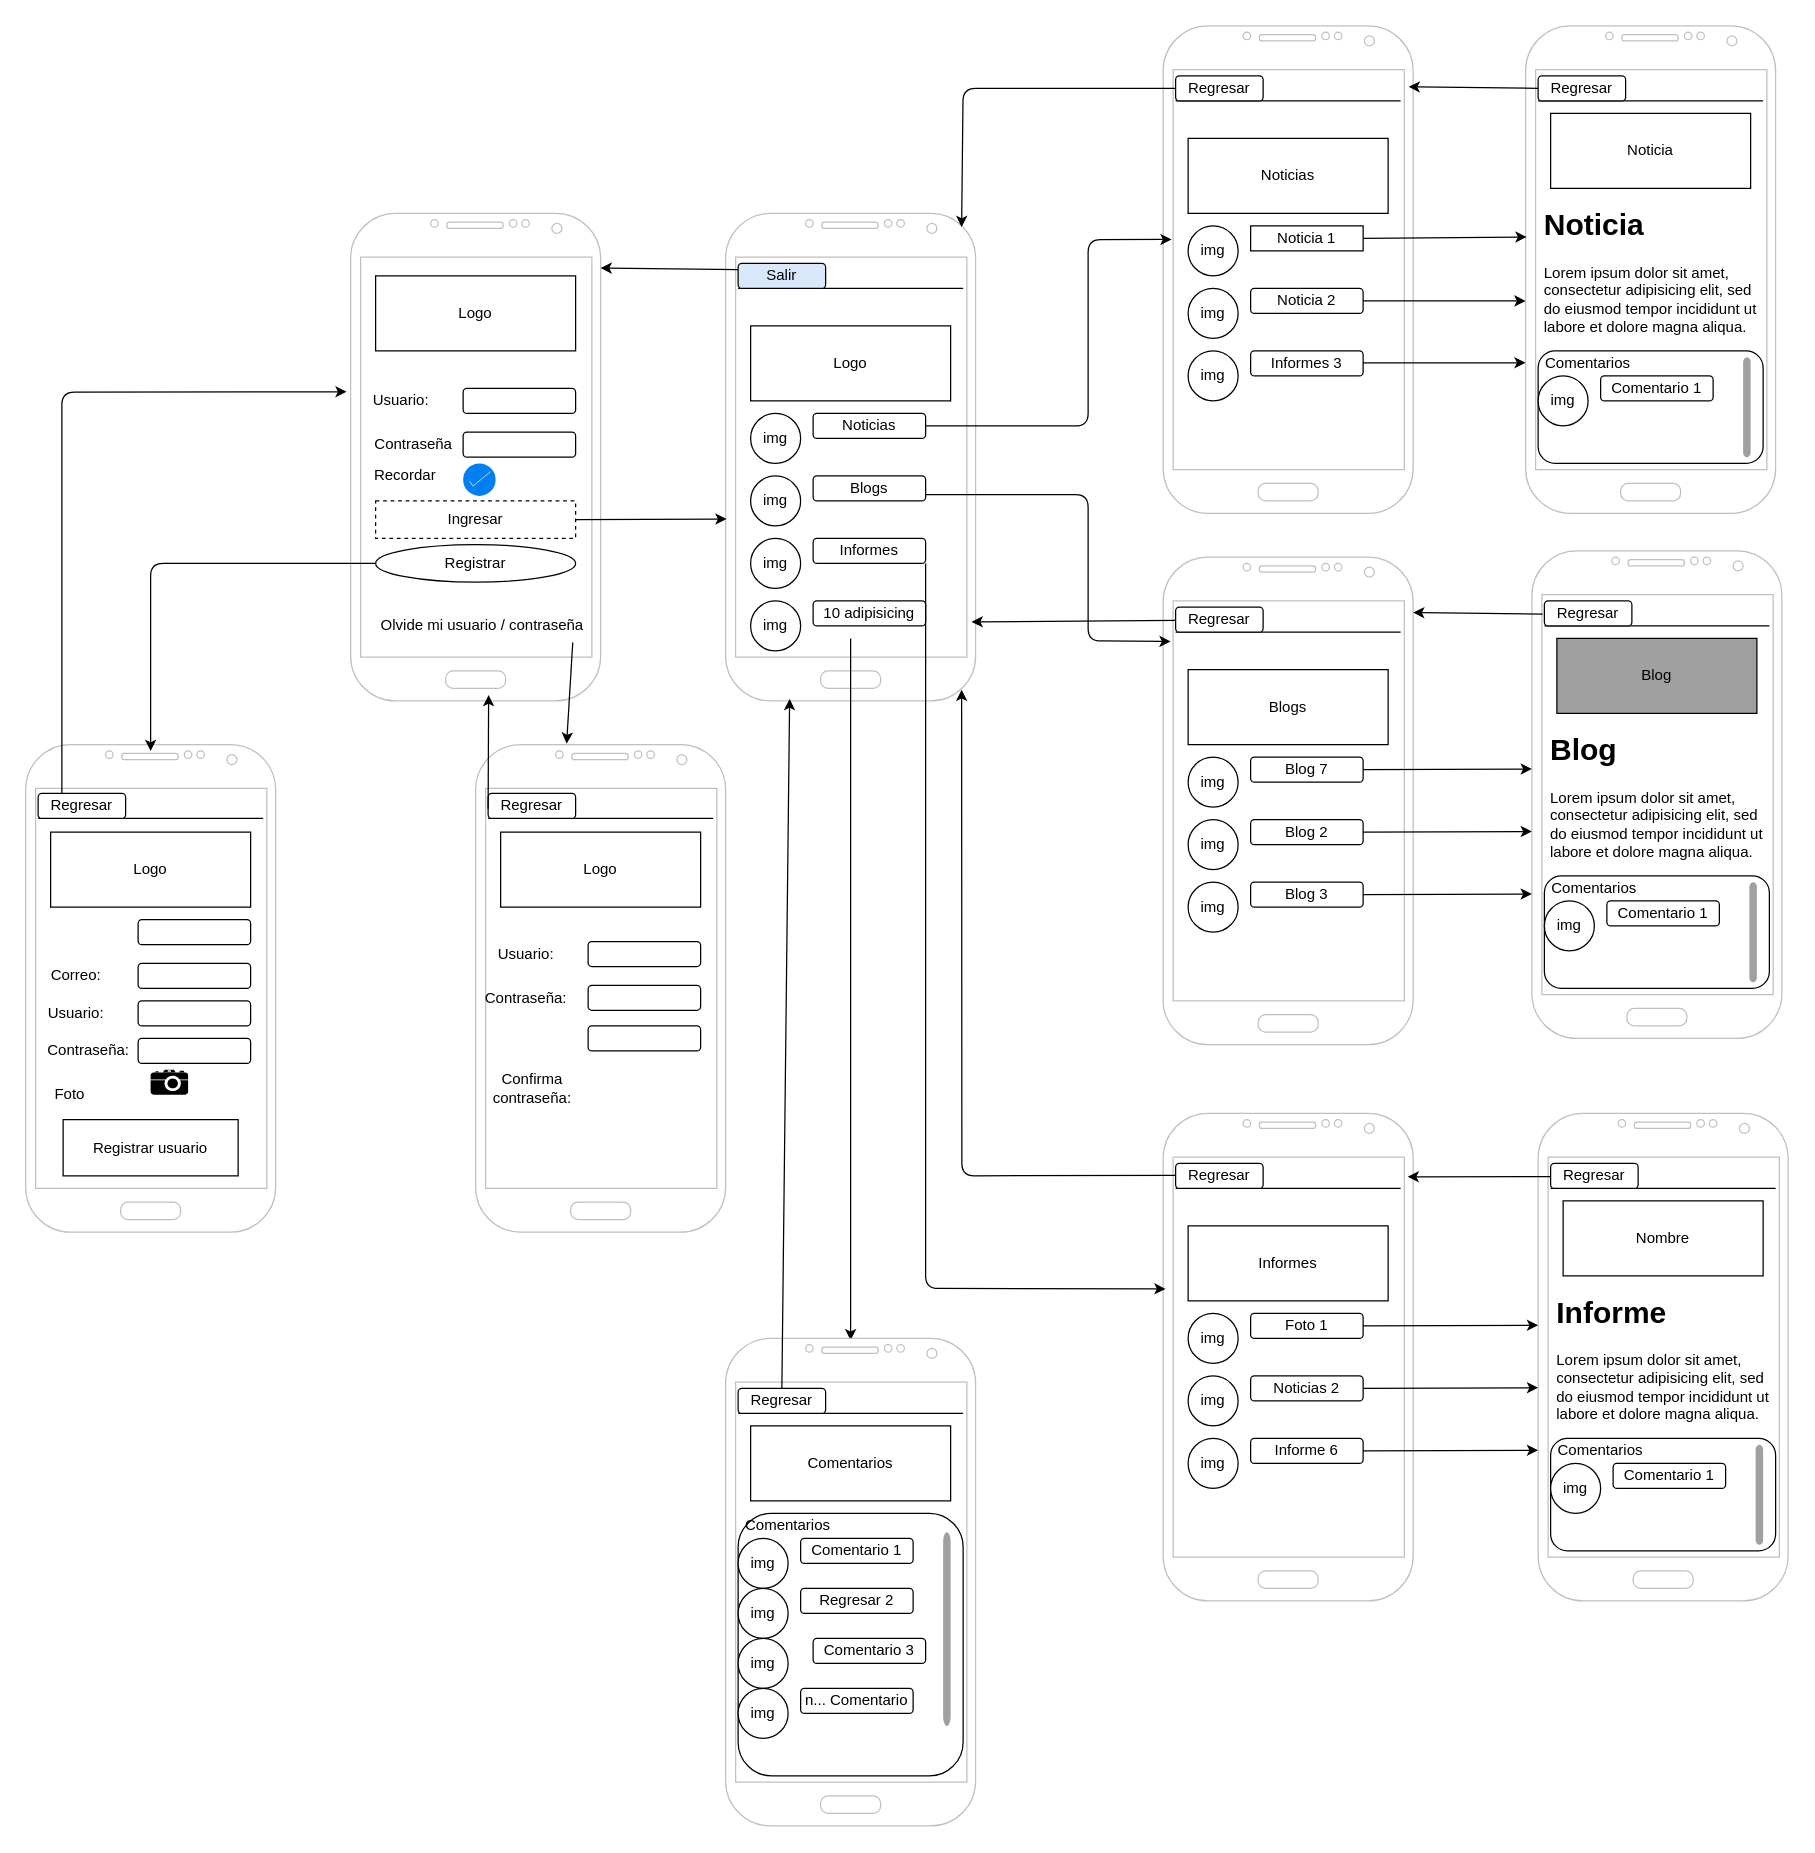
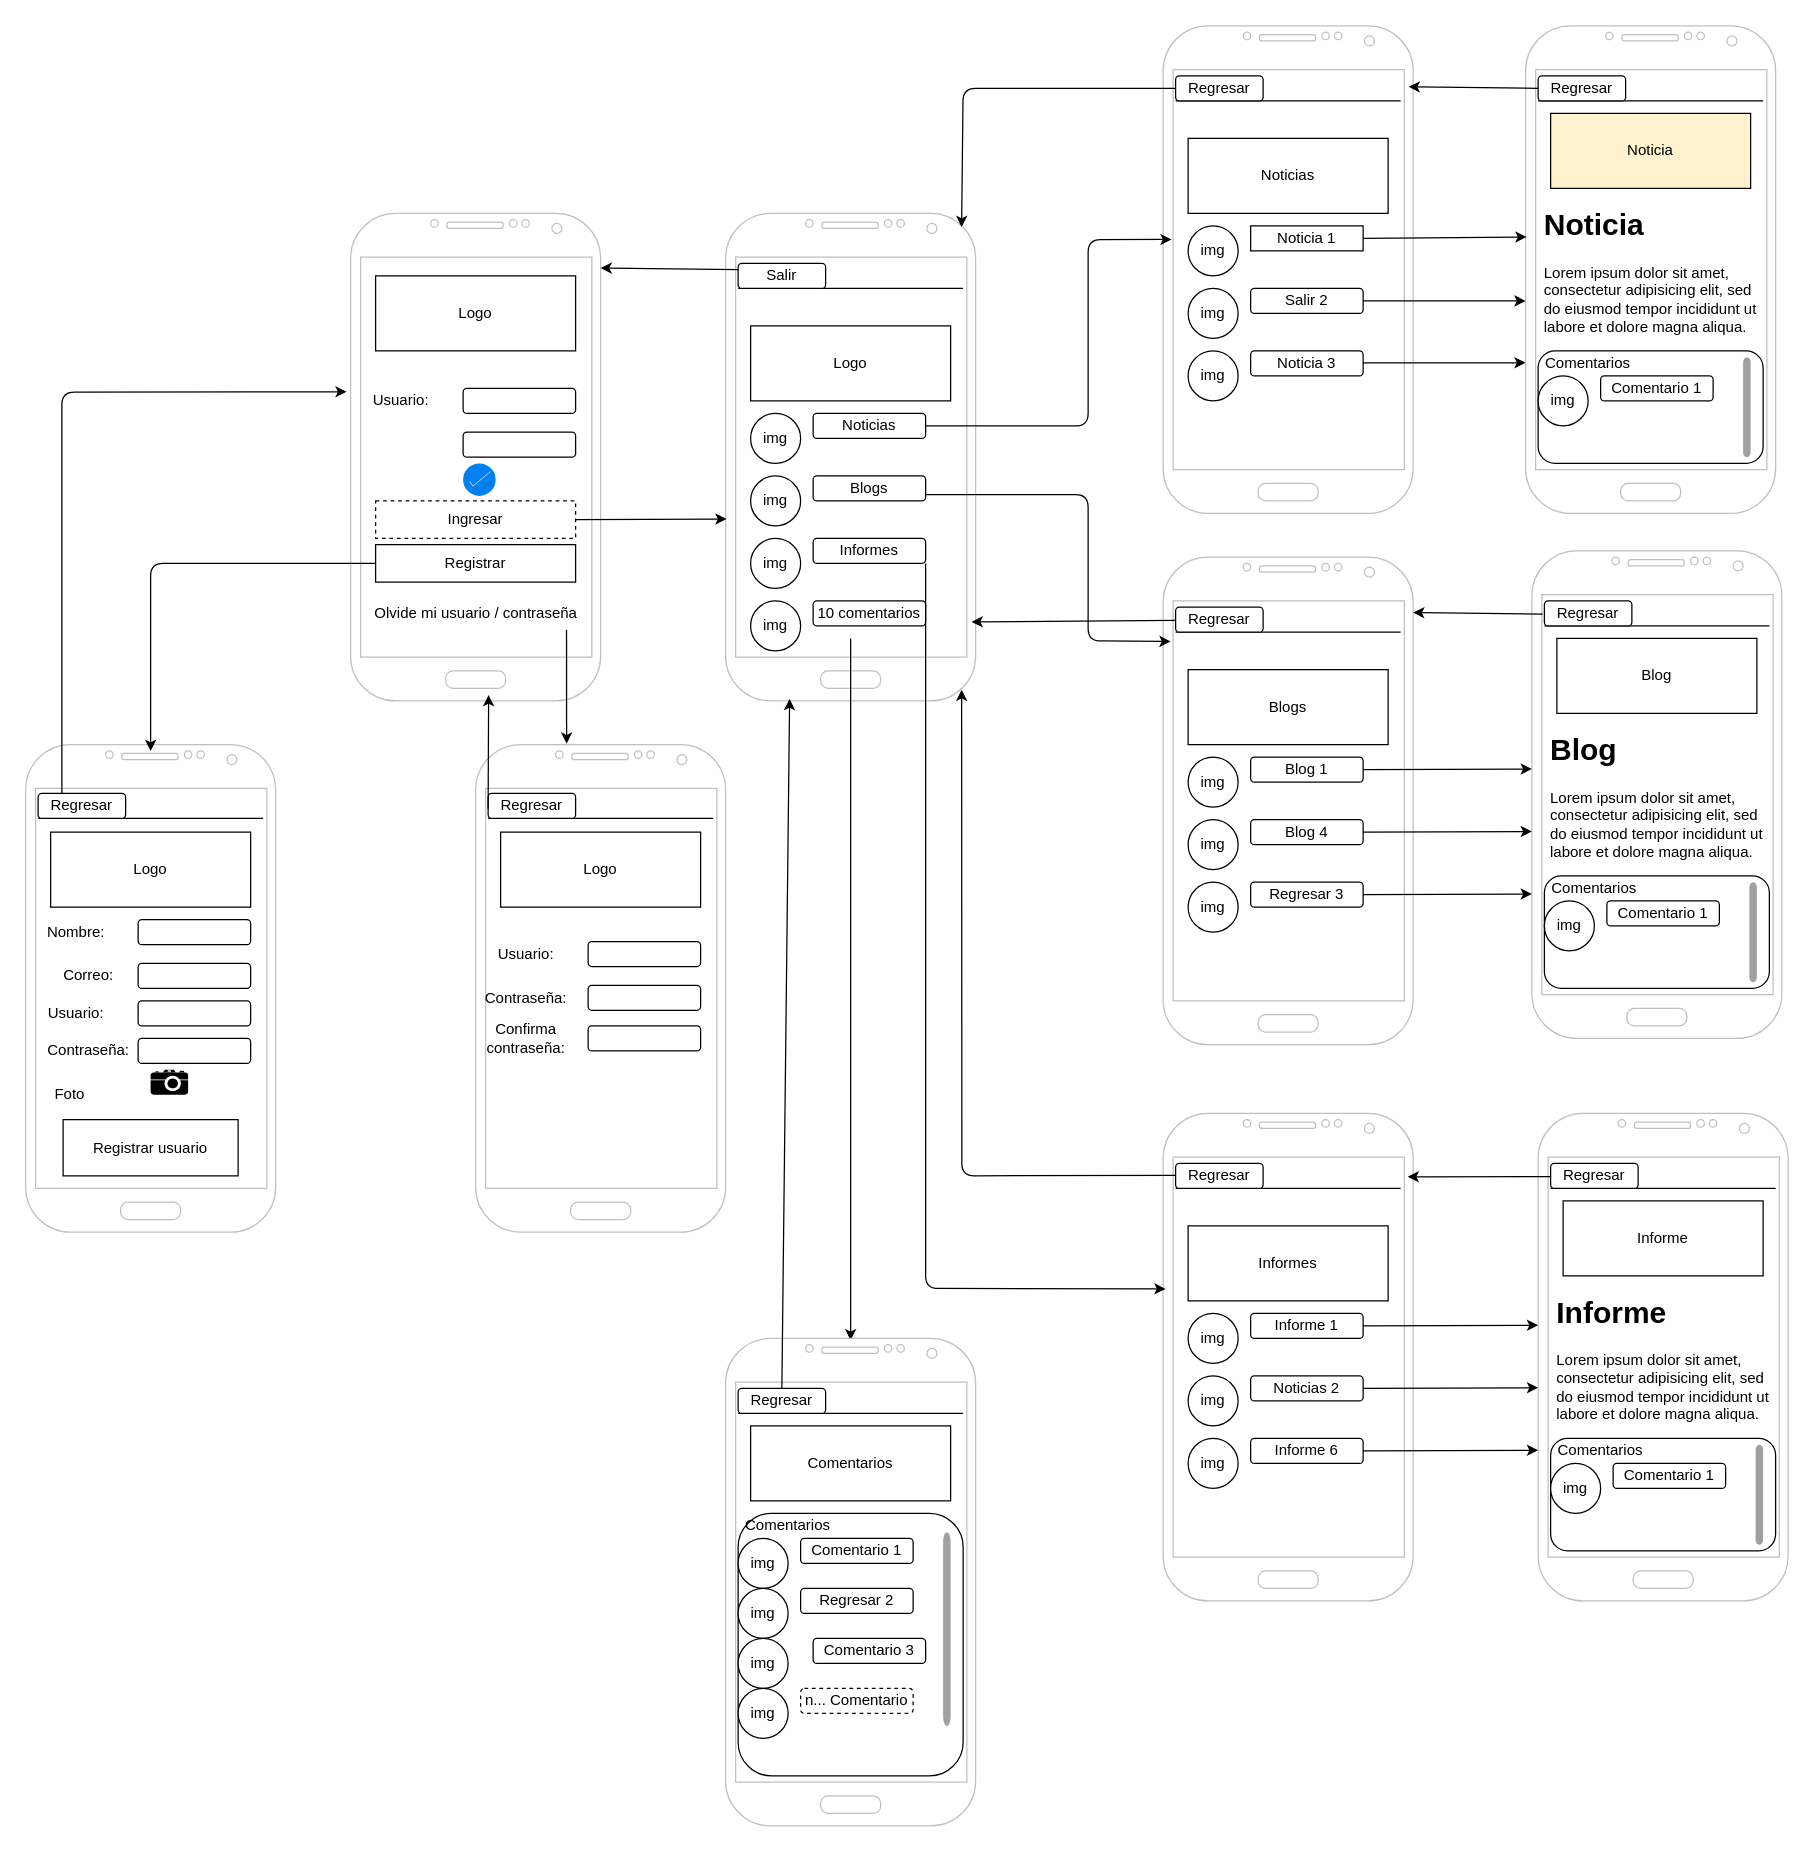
- <mxCell id="45" value="Noticia" style="rounded=0;whiteSpace=wrap;html=1;" vertex="1" parent="1"><mxGeometry x="1240" y="90" width="160" height="60" as="geometry" /></mxCell>
+ <mxCell id="45" value="Noticia" style="rounded=0;whiteSpace=wrap;html=1;fillColor=#fff2cc;" vertex="1" parent="1"><mxGeometry x="1240" y="90" width="160" height="60" as="geometry" /></mxCell>
- <mxCell id="89" value="Salir" style="rounded=1;whiteSpace=wrap;html=1;fillColor=#dae8fc;" vertex="1" parent="1"><mxGeometry x="590" y="210" width="70" height="20" as="geometry" /></mxCell>
+ <mxCell id="89" value="Salir" style="rounded=1;whiteSpace=wrap;html=1;" vertex="1" parent="1"><mxGeometry x="590" y="210" width="70" height="20" as="geometry" /></mxCell>
- <mxCell id="7" value="Noticia 2" style="rounded=1;whiteSpace=wrap;html=1;" vertex="1" parent="1"><mxGeometry x="1000" y="230" width="90" height="20" as="geometry" /></mxCell>
+ <mxCell id="7" value="Salir 2" style="rounded=1;whiteSpace=wrap;html=1;" vertex="1" parent="1"><mxGeometry x="1000" y="230" width="90" height="20" as="geometry" /></mxCell>
- <mxCell id="9" value="&lt;span&gt;Informes 3&lt;/span&gt;" style="rounded=1;whiteSpace=wrap;html=1;" vertex="1" parent="1"><mxGeometry x="1000" y="280" width="90" height="20" as="geometry" /></mxCell>
+ <mxCell id="9" value="&lt;span&gt;Noticia 3&lt;/span&gt;" style="rounded=1;whiteSpace=wrap;html=1;" vertex="1" parent="1"><mxGeometry x="1000" y="280" width="90" height="20" as="geometry" /></mxCell>
- <mxCell id="93" value="Contraseña" style="text;html=1;align=center;verticalAlign=middle;resizable=0;points=[];autosize=1;strokeColor=none;" vertex="1" parent="1"><mxGeometry x="290" y="345" width="80" height="20" as="geometry" /></mxCell>
- <mxCell id="105" value="Recordar&amp;nbsp;" style="text;html=1;align=center;verticalAlign=middle;resizable=0;points=[];autosize=1;strokeColor=none;" vertex="1" parent="1"><mxGeometry x="290" y="370" width="70" height="20" as="geometry" /></mxCell>
- <mxCell id="97" value="Registrar" style="ellipse;whiteSpace=wrap;html=1;" vertex="1" parent="1"><mxGeometry x="300" y="435" width="160" height="30" as="geometry" /></mxCell>
+ <mxCell id="97" value="Registrar" style="rounded=0;whiteSpace=wrap;html=1;" vertex="1" parent="1"><mxGeometry x="300" y="435" width="160" height="30" as="geometry" /></mxCell>
- <mxCell id="150" value="&lt;span&gt;10 adipisicing&lt;/span&gt;" style="rounded=1;whiteSpace=wrap;html=1;" vertex="1" parent="1"><mxGeometry x="650" y="480" width="90" height="20" as="geometry" /></mxCell>
+ <mxCell id="150" value="&lt;span&gt;10 comentarios&lt;/span&gt;" style="rounded=1;whiteSpace=wrap;html=1;" vertex="1" parent="1"><mxGeometry x="650" y="480" width="90" height="20" as="geometry" /></mxCell>
- <mxCell id="98" value="Olvide mi usuario / contraseña" style="text;html=1;align=center;verticalAlign=middle;resizable=0;points=[];autosize=1;strokeColor=none;" vertex="1" parent="1"><mxGeometry x="295" y="490" width="180" height="20" as="geometry" /></mxCell>
+ <mxCell id="98" value="Olvide mi usuario / contraseña" style="text;html=1;align=center;verticalAlign=middle;resizable=0;points=[];autosize=1;strokeColor=none;" vertex="1" parent="1"><mxGeometry x="290" y="480" width="180" height="20" as="geometry" /></mxCell>
- <mxCell id="58" value="Blog" style="rounded=0;whiteSpace=wrap;html=1;fillColor=#a0a0a0;" vertex="1" parent="1"><mxGeometry x="1245" y="510" width="160" height="60" as="geometry" /></mxCell>
+ <mxCell id="58" value="Blog" style="rounded=0;whiteSpace=wrap;html=1;" vertex="1" parent="1"><mxGeometry x="1245" y="510" width="160" height="60" as="geometry" /></mxCell>
- <mxCell id="24" value="Blog 7" style="rounded=1;whiteSpace=wrap;html=1;" vertex="1" parent="1"><mxGeometry x="1000" y="605" width="90" height="20" as="geometry" /></mxCell>
+ <mxCell id="24" value="Blog 1" style="rounded=1;whiteSpace=wrap;html=1;" vertex="1" parent="1"><mxGeometry x="1000" y="605" width="90" height="20" as="geometry" /></mxCell>
- <mxCell id="26" value="Blog 2" style="rounded=1;whiteSpace=wrap;html=1;" vertex="1" parent="1"><mxGeometry x="1000" y="655" width="90" height="20" as="geometry" /></mxCell>
+ <mxCell id="26" value="Blog 4" style="rounded=1;whiteSpace=wrap;html=1;" vertex="1" parent="1"><mxGeometry x="1000" y="655" width="90" height="20" as="geometry" /></mxCell>
- <mxCell id="28" value="&lt;span&gt;Blog 3&lt;/span&gt;" style="rounded=1;whiteSpace=wrap;html=1;" vertex="1" parent="1"><mxGeometry x="1000" y="705" width="90" height="20" as="geometry" /></mxCell>
+ <mxCell id="28" value="&lt;span&gt;Regresar 3&lt;/span&gt;" style="rounded=1;whiteSpace=wrap;html=1;" vertex="1" parent="1"><mxGeometry x="1000" y="705" width="90" height="20" as="geometry" /></mxCell>
+ <mxCell id="101" value="Nombre:" style="text;html=1;align=center;verticalAlign=middle;resizable=0;points=[];autosize=1;strokeColor=none;" vertex="1" parent="1"><mxGeometry x="30" y="735" width="60" height="20" as="geometry" /></mxCell>
- <mxCell id="102" value="Correo:" style="text;html=1;align=center;verticalAlign=middle;resizable=0;points=[];autosize=1;strokeColor=none;" vertex="1" parent="1"><mxGeometry x="30" y="770" width="60" height="20" as="geometry" /></mxCell>
+ <mxCell id="102" value="Correo:" style="text;html=1;align=center;verticalAlign=middle;resizable=0;points=[];autosize=1;strokeColor=none;" vertex="1" parent="1"><mxGeometry x="40" y="770" width="60" height="20" as="geometry" /></mxCell>
- <mxCell id="120" value="Confirma&lt;br&gt;contraseña:" style="text;html=1;align=center;verticalAlign=middle;resizable=0;points=[];autosize=1;strokeColor=none;" vertex="1" parent="1"><mxGeometry x="385" y="855" width="80" height="30" as="geometry" /></mxCell>
+ <mxCell id="120" value="Confirma&lt;br&gt;contraseña:" style="text;html=1;align=center;verticalAlign=middle;resizable=0;points=[];autosize=1;strokeColor=none;" vertex="1" parent="1"><mxGeometry x="380" y="815" width="80" height="30" as="geometry" /></mxCell>
- <mxCell id="71" value="Nombre" style="rounded=0;whiteSpace=wrap;html=1;" vertex="1" parent="1"><mxGeometry x="1250" y="960" width="160" height="60" as="geometry" /></mxCell>
+ <mxCell id="71" value="Informe" style="rounded=0;whiteSpace=wrap;html=1;" vertex="1" parent="1"><mxGeometry x="1250" y="960" width="160" height="60" as="geometry" /></mxCell>
- <mxCell id="34" value="Foto 1" style="rounded=1;whiteSpace=wrap;html=1;" vertex="1" parent="1"><mxGeometry x="1000" y="1050" width="90" height="20" as="geometry" /></mxCell>
+ <mxCell id="34" value="Informe 1" style="rounded=1;whiteSpace=wrap;html=1;" vertex="1" parent="1"><mxGeometry x="1000" y="1050" width="90" height="20" as="geometry" /></mxCell>
- <mxCell id="147" value="n... Comentario" style="rounded=1;whiteSpace=wrap;html=1;" vertex="1" parent="1"><mxGeometry x="640" y="1350" width="90" height="20" as="geometry" /></mxCell>
+ <mxCell id="147" value="n... Comentario" style="rounded=1;whiteSpace=wrap;html=1;dashed=1;" vertex="1" parent="1"><mxGeometry x="640" y="1350" width="90" height="20" as="geometry" /></mxCell>
